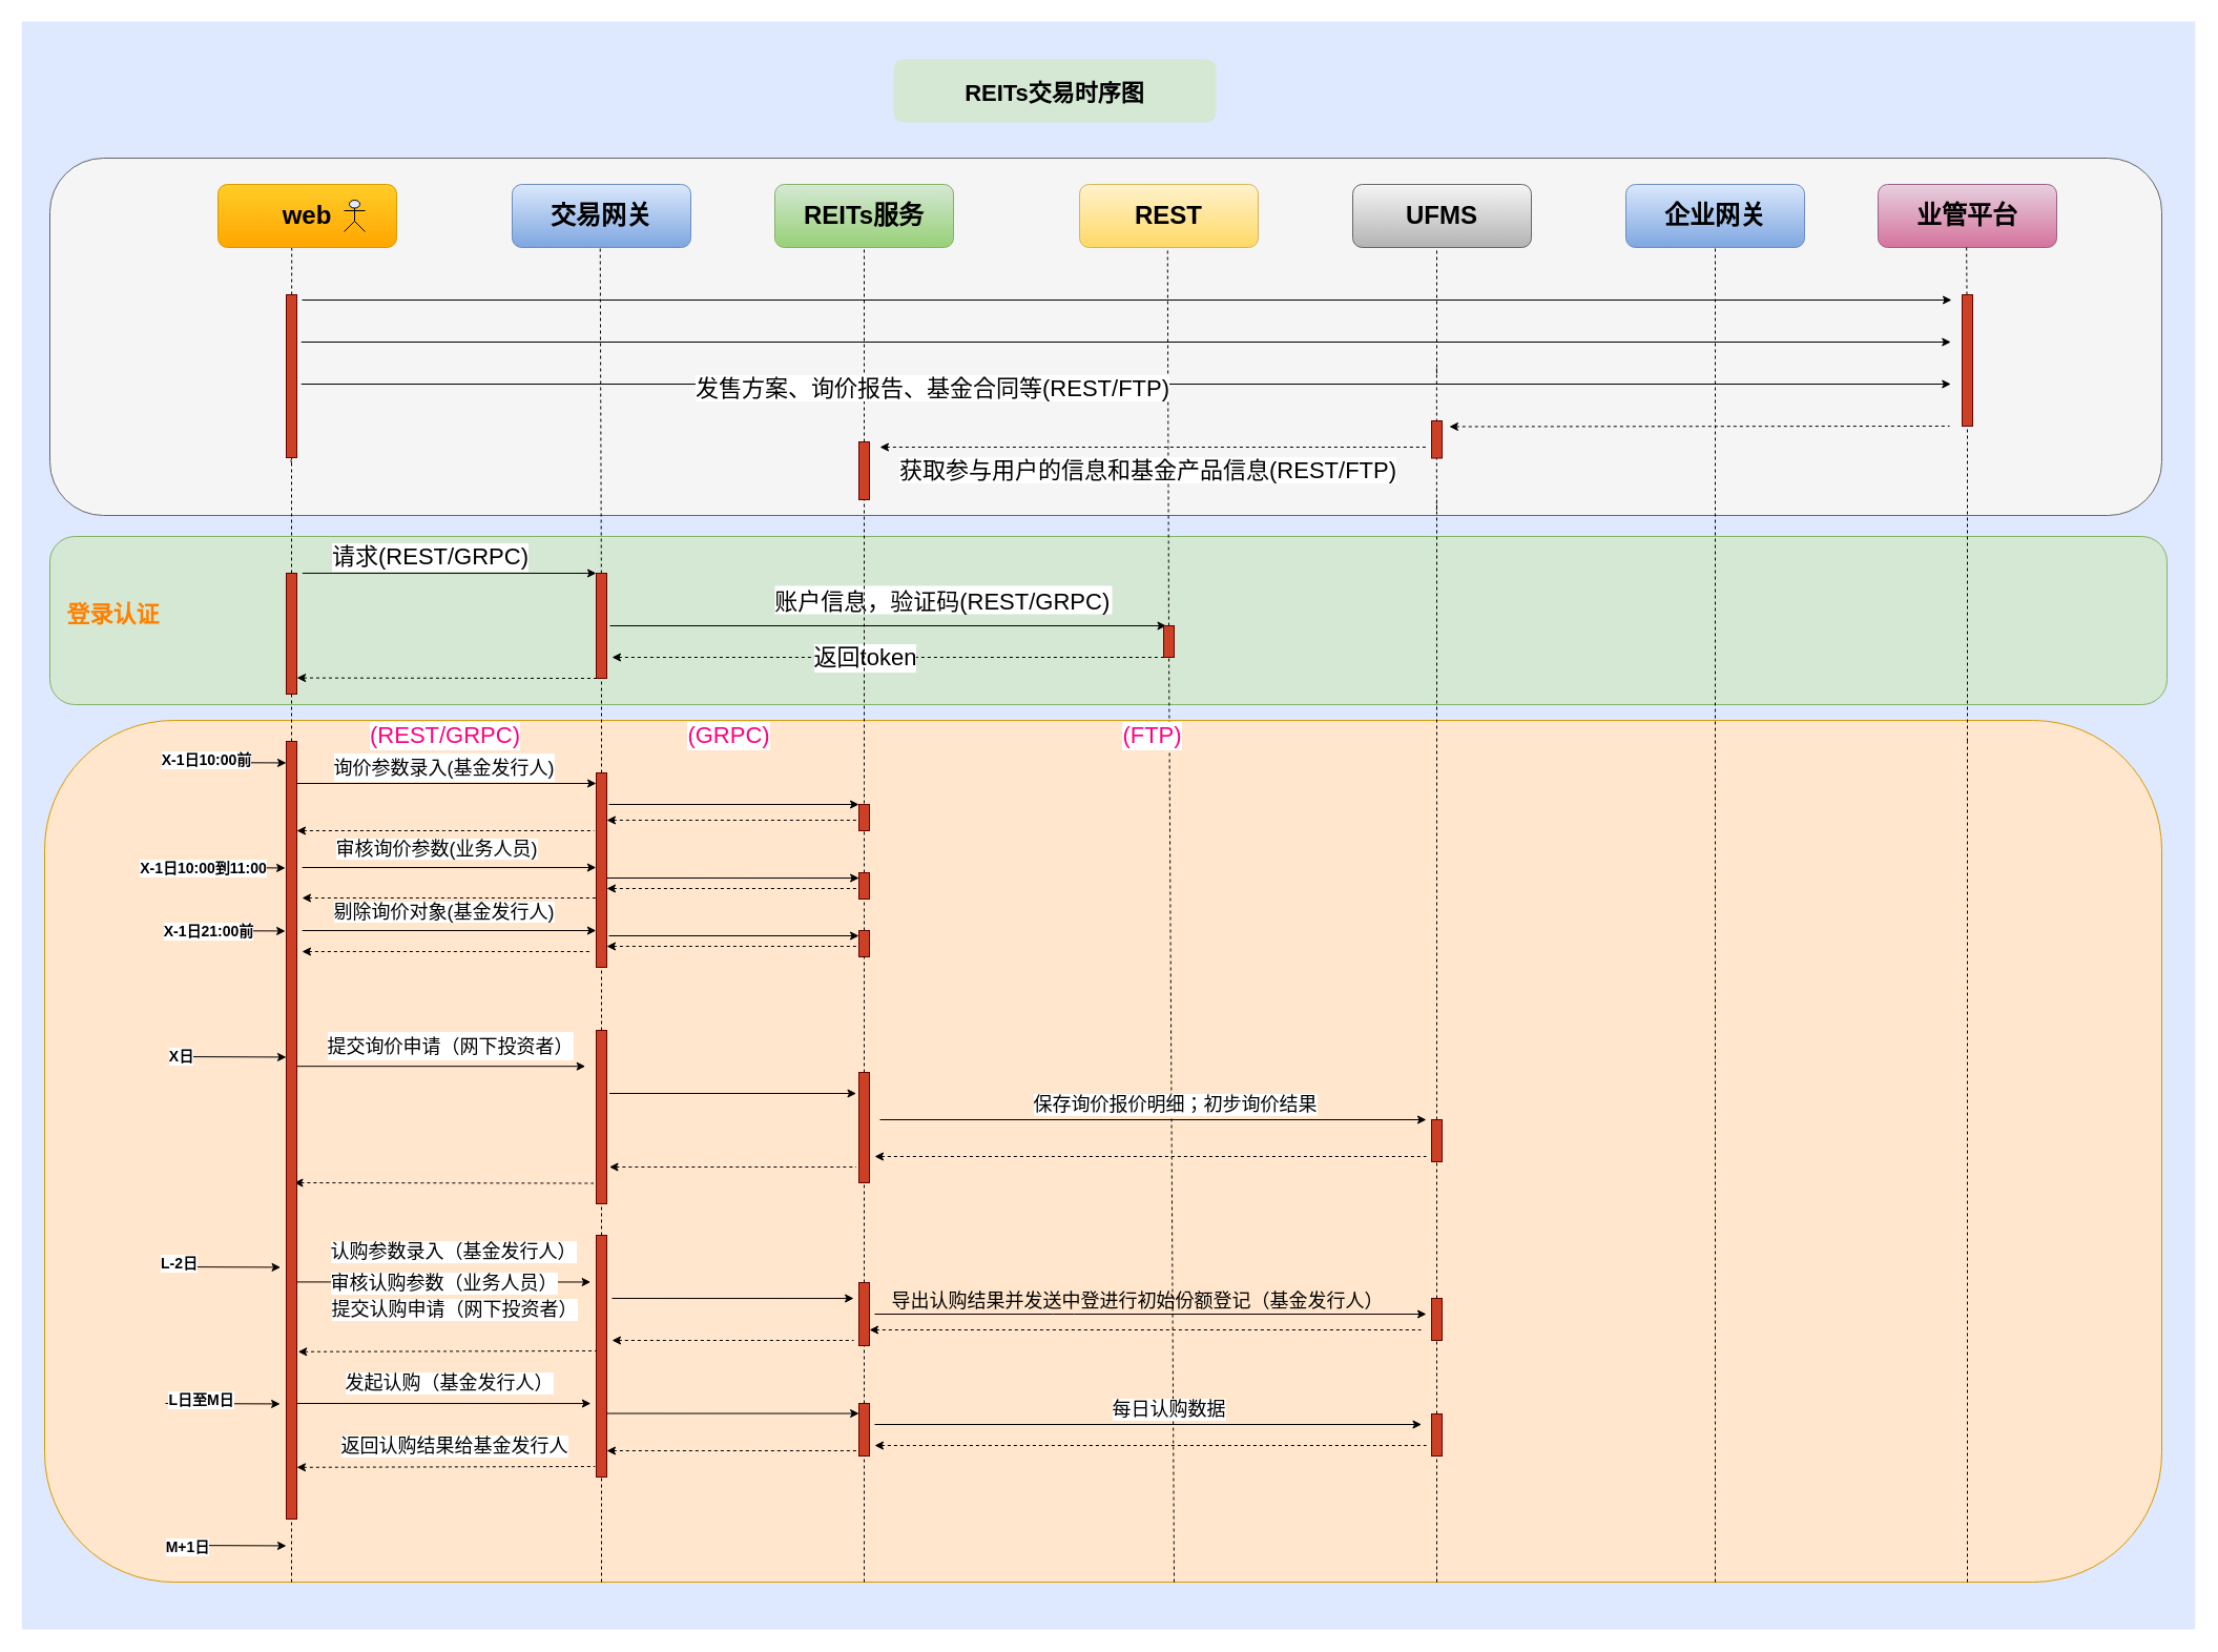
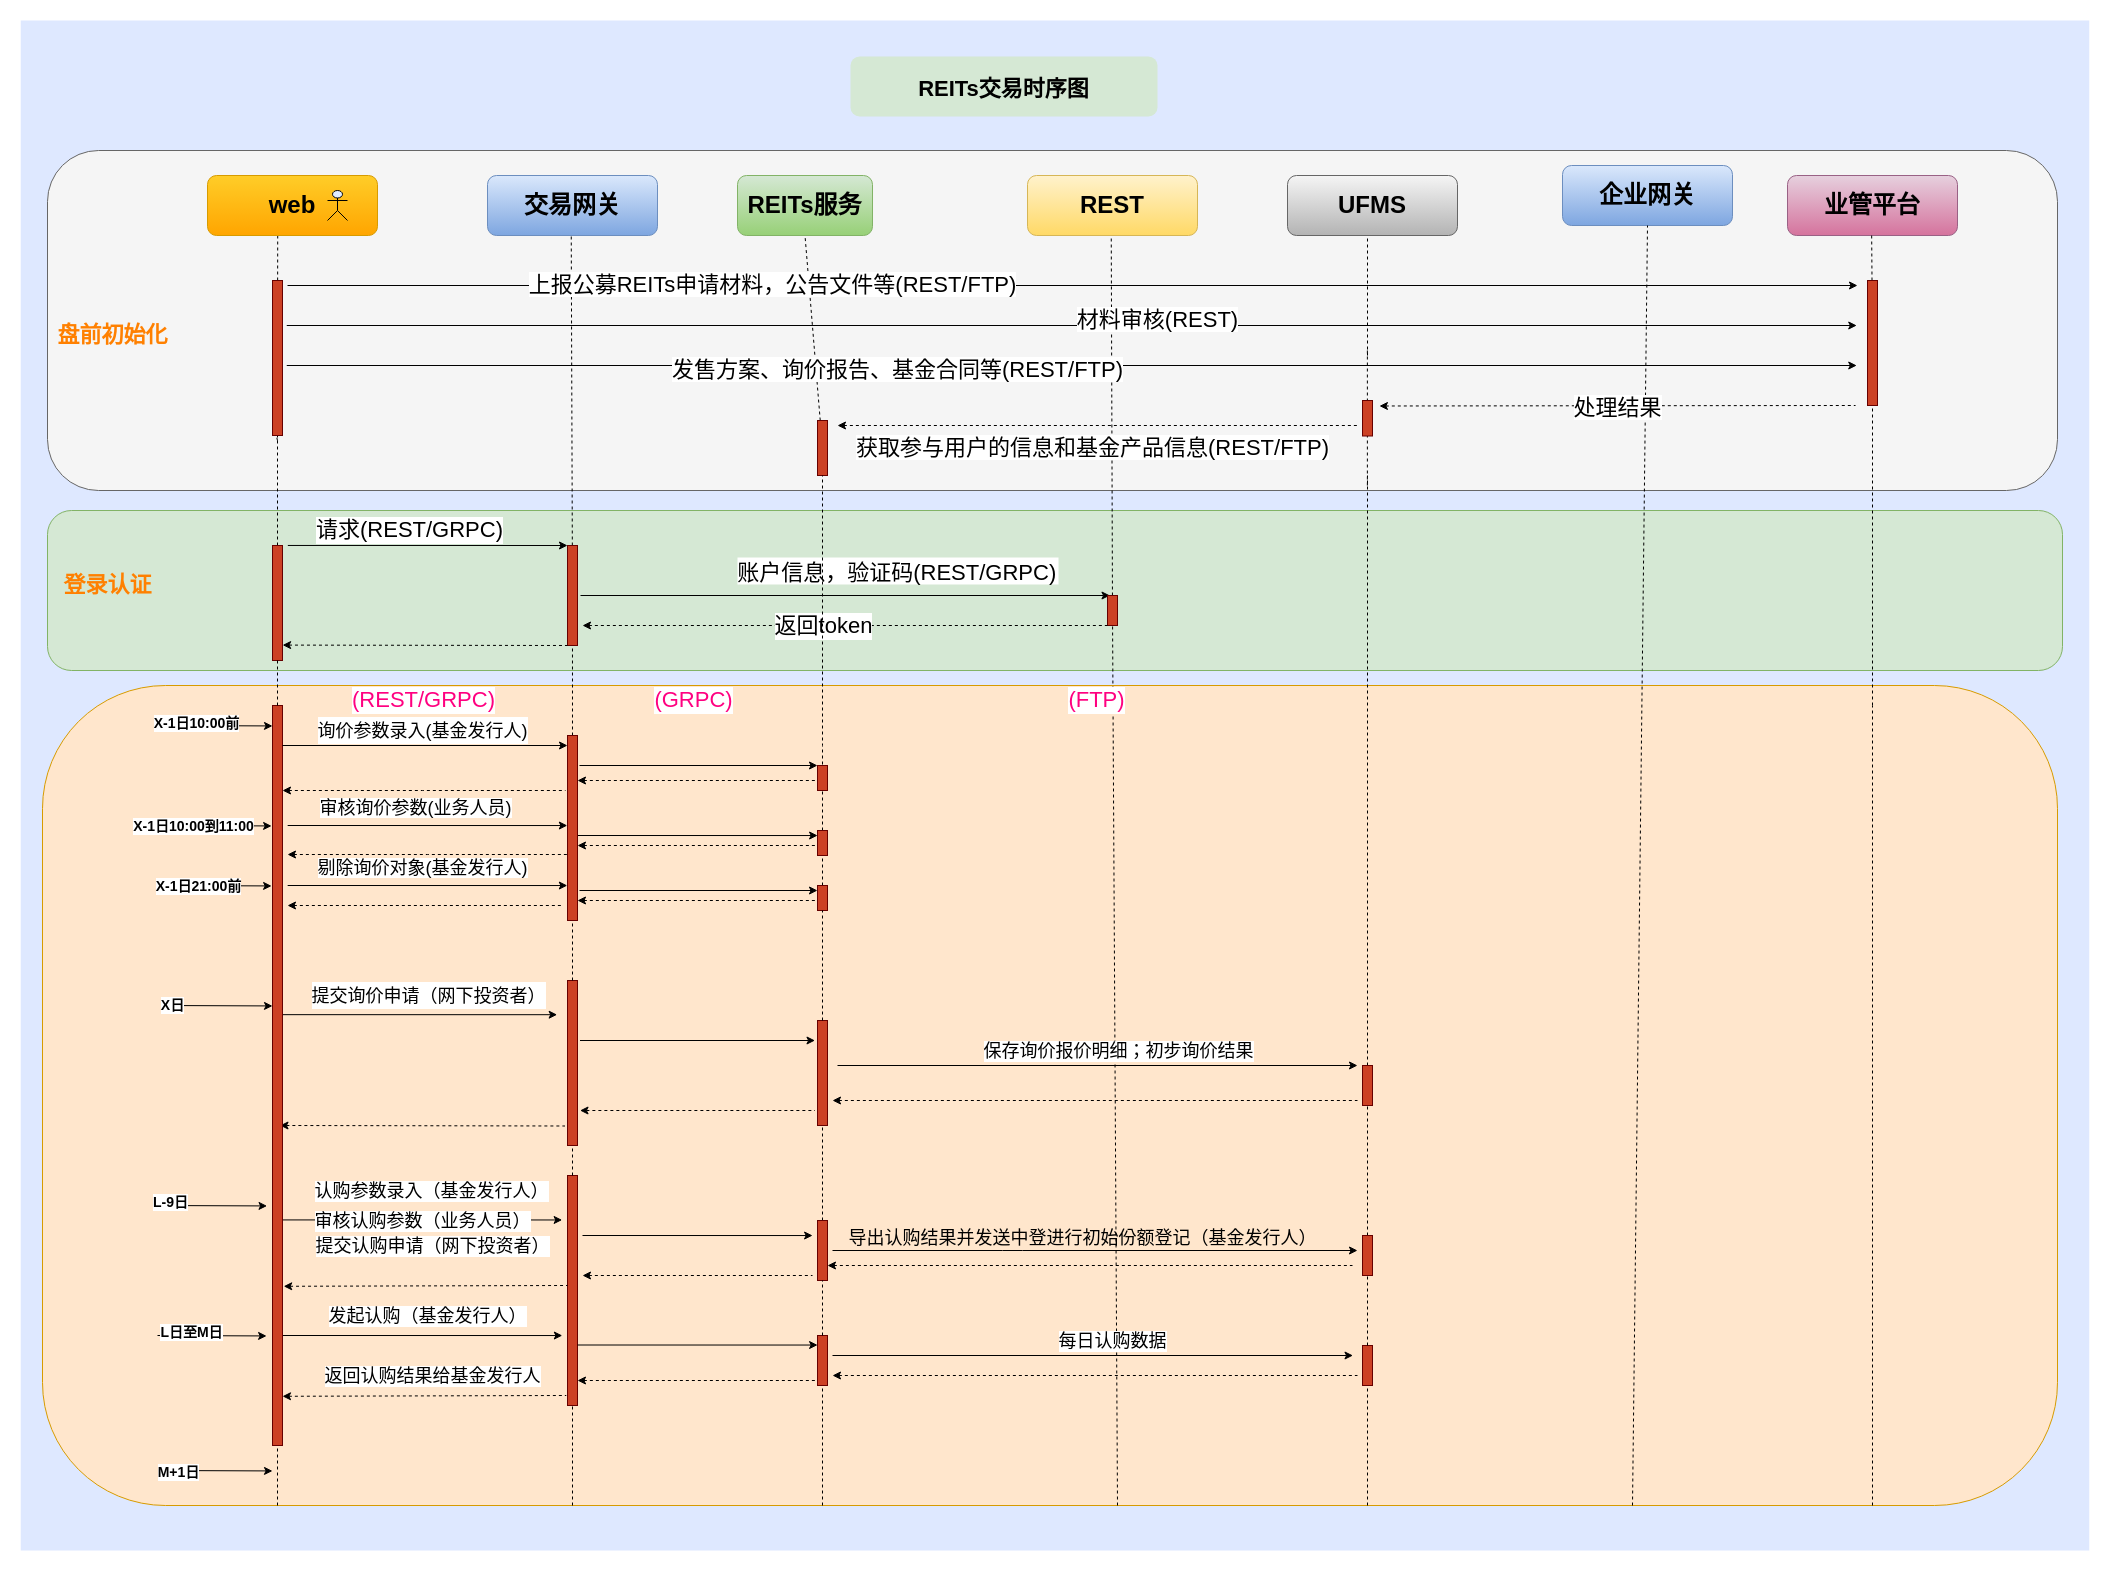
- <mxCell id="14" value="&lt;b&gt;&lt;font style=&quot;font-size: 24px&quot;&gt;REITs服务&lt;/font&gt;&lt;/b&gt;" style="rounded=1;whiteSpace=wrap;html=1;fillColor=#d5e8d4;fontSize=22;gradientColor=#97d077;strokeColor=#82b366;" parent="1" vertex="1"><mxGeometry x="737" y="175" width="170" height="60" as="geometry" /></mxCell>
+ <mxCell id="14" value="&lt;b&gt;&lt;font style=&quot;font-size: 24px&quot;&gt;REITs服务&lt;/font&gt;&lt;/b&gt;" style="rounded=1;whiteSpace=wrap;html=1;fillColor=#d5e8d4;fontSize=22;gradientColor=#97d077;strokeColor=#82b366;" parent="1" vertex="1"><mxGeometry x="737" y="175" width="135" height="60" as="geometry" /></mxCell>
- <mxCell id="17" value="&lt;b&gt;&lt;font style=&quot;font-size: 24px&quot;&gt;企业网关&lt;/font&gt;&lt;/b&gt;" style="rounded=1;whiteSpace=wrap;html=1;fillColor=#dae8fc;fontSize=22;gradientColor=#7ea6e0;strokeColor=#6c8ebf;" parent="1" vertex="1"><mxGeometry x="1547" y="175" width="170" height="60" as="geometry" /></mxCell>
+ <mxCell id="17" value="&lt;b&gt;&lt;font style=&quot;font-size: 24px&quot;&gt;企业网关&lt;/font&gt;&lt;/b&gt;" style="rounded=1;whiteSpace=wrap;html=1;fillColor=#dae8fc;fontSize=22;gradientColor=#7ea6e0;strokeColor=#6c8ebf;" parent="1" vertex="1"><mxGeometry x="1562" y="165" width="170" height="60" as="geometry" /></mxCell>
+ <mxCell id="140" value="&lt;span style=&quot;background-color: rgb(255 , 255 , 255)&quot;&gt;上报公募REITs申请材料，公告文件等(REST/FTP)&lt;/span&gt;" style="text;html=1;resizable=0;autosize=1;align=center;verticalAlign=middle;points=[];fillColor=none;strokeColor=none;rounded=0;shadow=0;glass=0;sketch=0;fontSize=22;" parent="1" vertex="1"><mxGeometry x="522" y="270" width="500" height="30" as="geometry" /></mxCell>
+ <mxCell id="133" value="&lt;span style=&quot;background-color: rgb(255 , 255 , 255)&quot;&gt;材料审核(REST)&lt;/span&gt;" style="text;html=1;resizable=0;autosize=1;align=center;verticalAlign=middle;points=[];fillColor=none;strokeColor=none;rounded=0;shadow=0;glass=0;sketch=0;fontSize=22;" parent="1" vertex="1"><mxGeometry x="1067" y="305" width="180" height="30" as="geometry" /></mxCell>
+ <mxCell id="35" value="&lt;b&gt;&lt;font color=&quot;#ff8000&quot;&gt;盘前初始化&lt;/font&gt;&lt;/b&gt;" style="text;html=1;resizable=0;autosize=1;align=center;verticalAlign=middle;points=[];fillColor=none;strokeColor=none;rounded=0;fontSize=22;" parent="1" vertex="1"><mxGeometry x="47" y="320" width="130" height="30" as="geometry" /></mxCell>
- <mxCell id="135" value="&lt;span style=&quot;background-color: rgb(255 , 255 , 255)&quot;&gt;发售方案、询价报告、基金合同等&lt;/span&gt;&lt;span style=&quot;background-color: rgb(255 , 255 , 255)&quot;&gt;(REST/FTP)&lt;/span&gt;" style="text;html=1;resizable=0;autosize=1;align=center;verticalAlign=middle;points=[];fillColor=none;strokeColor=none;rounded=0;shadow=0;glass=0;sketch=0;fontSize=22;" parent="1" vertex="1"><mxGeometry x="652" y="355" width="470" height="30" as="geometry" /></mxCell>
+ <mxCell id="135" value="&lt;span style=&quot;background-color: rgb(255 , 255 , 255)&quot;&gt;发售方案、询价报告、基金合同等&lt;/span&gt;&lt;span style=&quot;background-color: rgb(255 , 255 , 255)&quot;&gt;(REST/FTP)&lt;/span&gt;" style="text;html=1;resizable=0;autosize=1;align=center;verticalAlign=middle;points=[];fillColor=none;strokeColor=none;rounded=0;shadow=0;glass=0;sketch=0;fontSize=22;" parent="1" vertex="1"><mxGeometry x="662" y="355" width="470" height="30" as="geometry" /></mxCell>
+ <mxCell id="137" value="&lt;span style=&quot;background-color: rgb(255 , 255 , 255)&quot;&gt;处理结果&lt;/span&gt;" style="text;html=1;resizable=0;autosize=1;align=center;verticalAlign=middle;points=[];fillColor=none;strokeColor=none;rounded=0;shadow=0;glass=0;sketch=0;fontSize=22;" parent="1" vertex="1"><mxGeometry x="1567" y="390" width="100" height="35" as="geometry" /></mxCell>
- <mxCell id="77" value="&lt;font style=&quot;font-size: 14px&quot;&gt;&lt;b&gt;L-2日&lt;br&gt;&lt;/b&gt;&lt;/font&gt;" style="edgeLabel;html=1;align=center;verticalAlign=middle;resizable=0;points=[];" parent="1" vertex="1" connectable="0"><mxGeometry x="241.996" y="1154.998" as="geometry"><mxPoint x="-72" y="47" as="offset" /></mxGeometry></mxCell>
+ <mxCell id="77" value="&lt;font style=&quot;font-size: 14px&quot;&gt;&lt;b&gt;L-9日&lt;br&gt;&lt;/b&gt;&lt;/font&gt;" style="edgeLabel;html=1;align=center;verticalAlign=middle;resizable=0;points=[];" parent="1" vertex="1" connectable="0"><mxGeometry x="241.996" y="1154.998" as="geometry"><mxPoint x="-72" y="47" as="offset" /></mxGeometry></mxCell>
